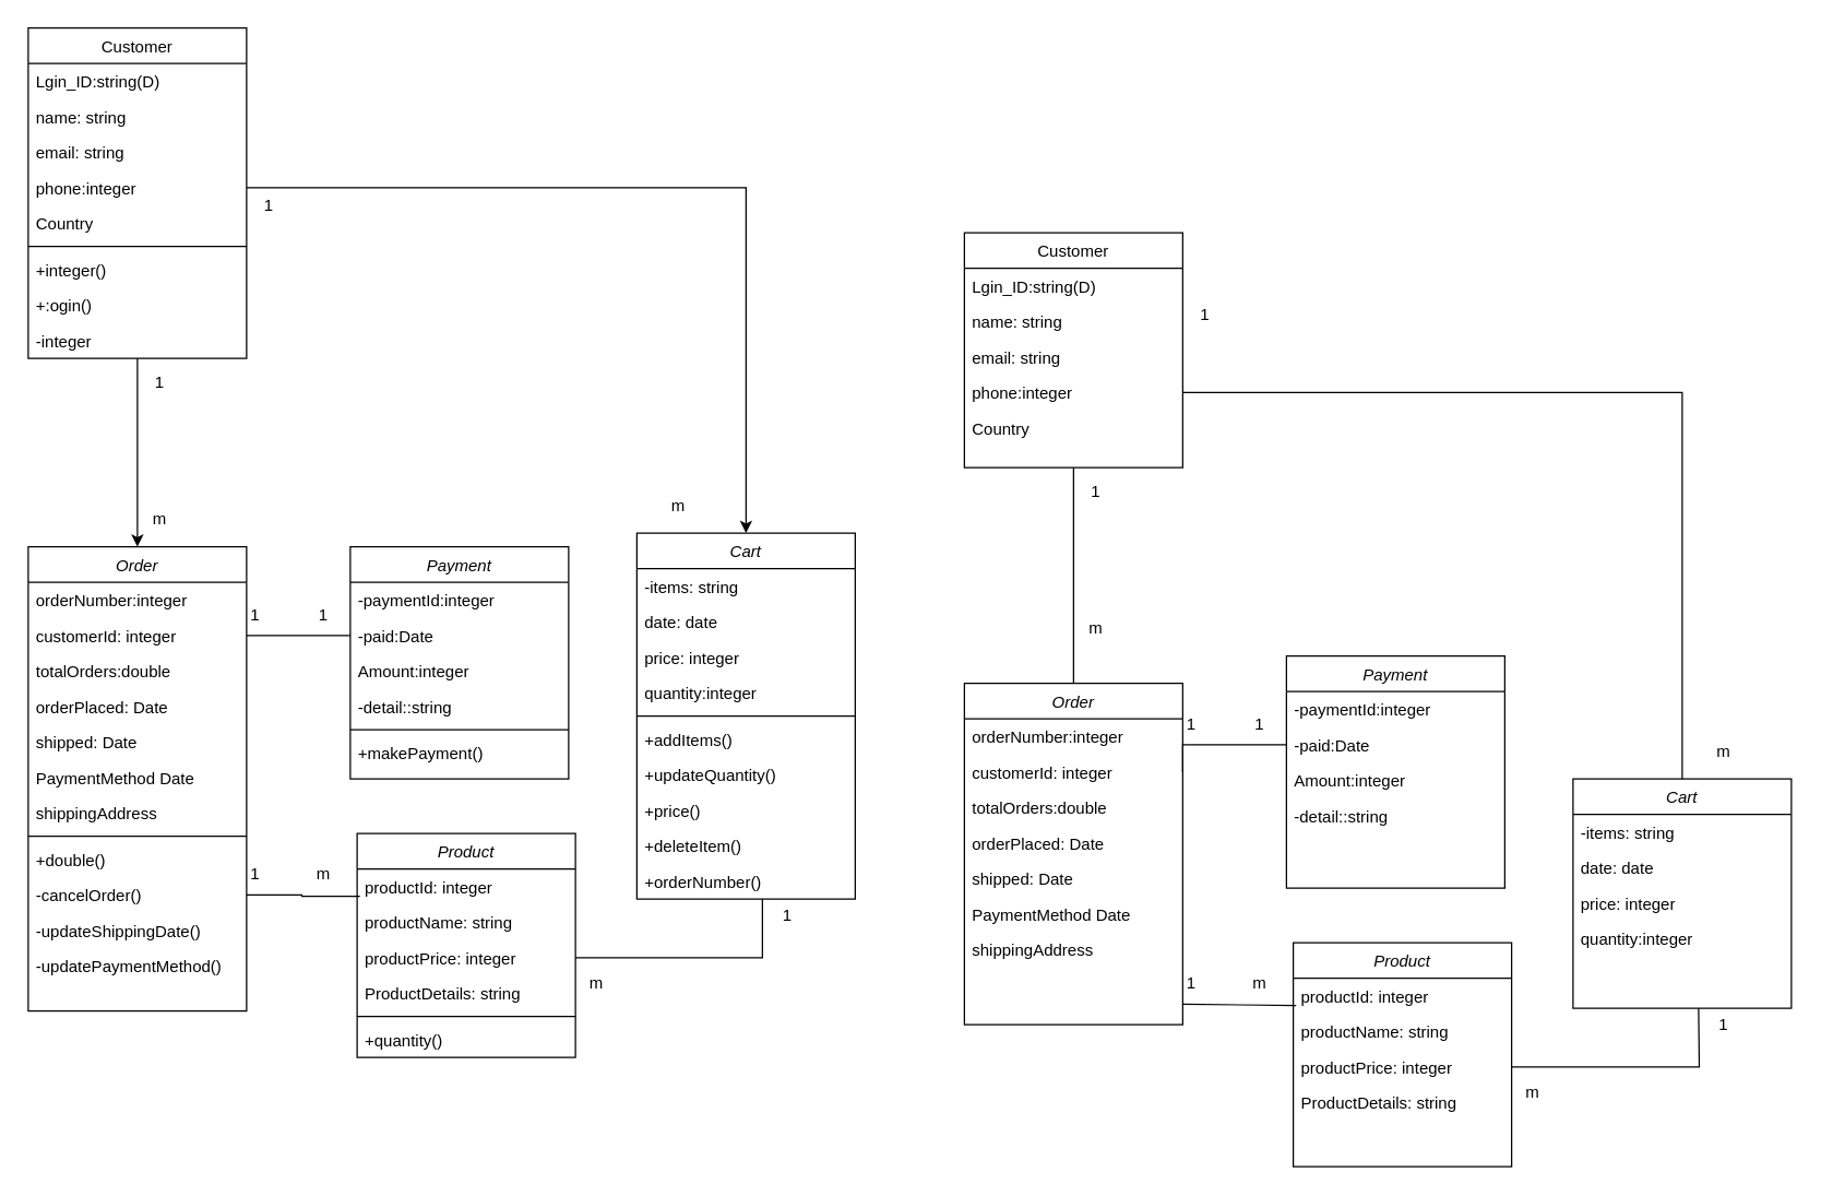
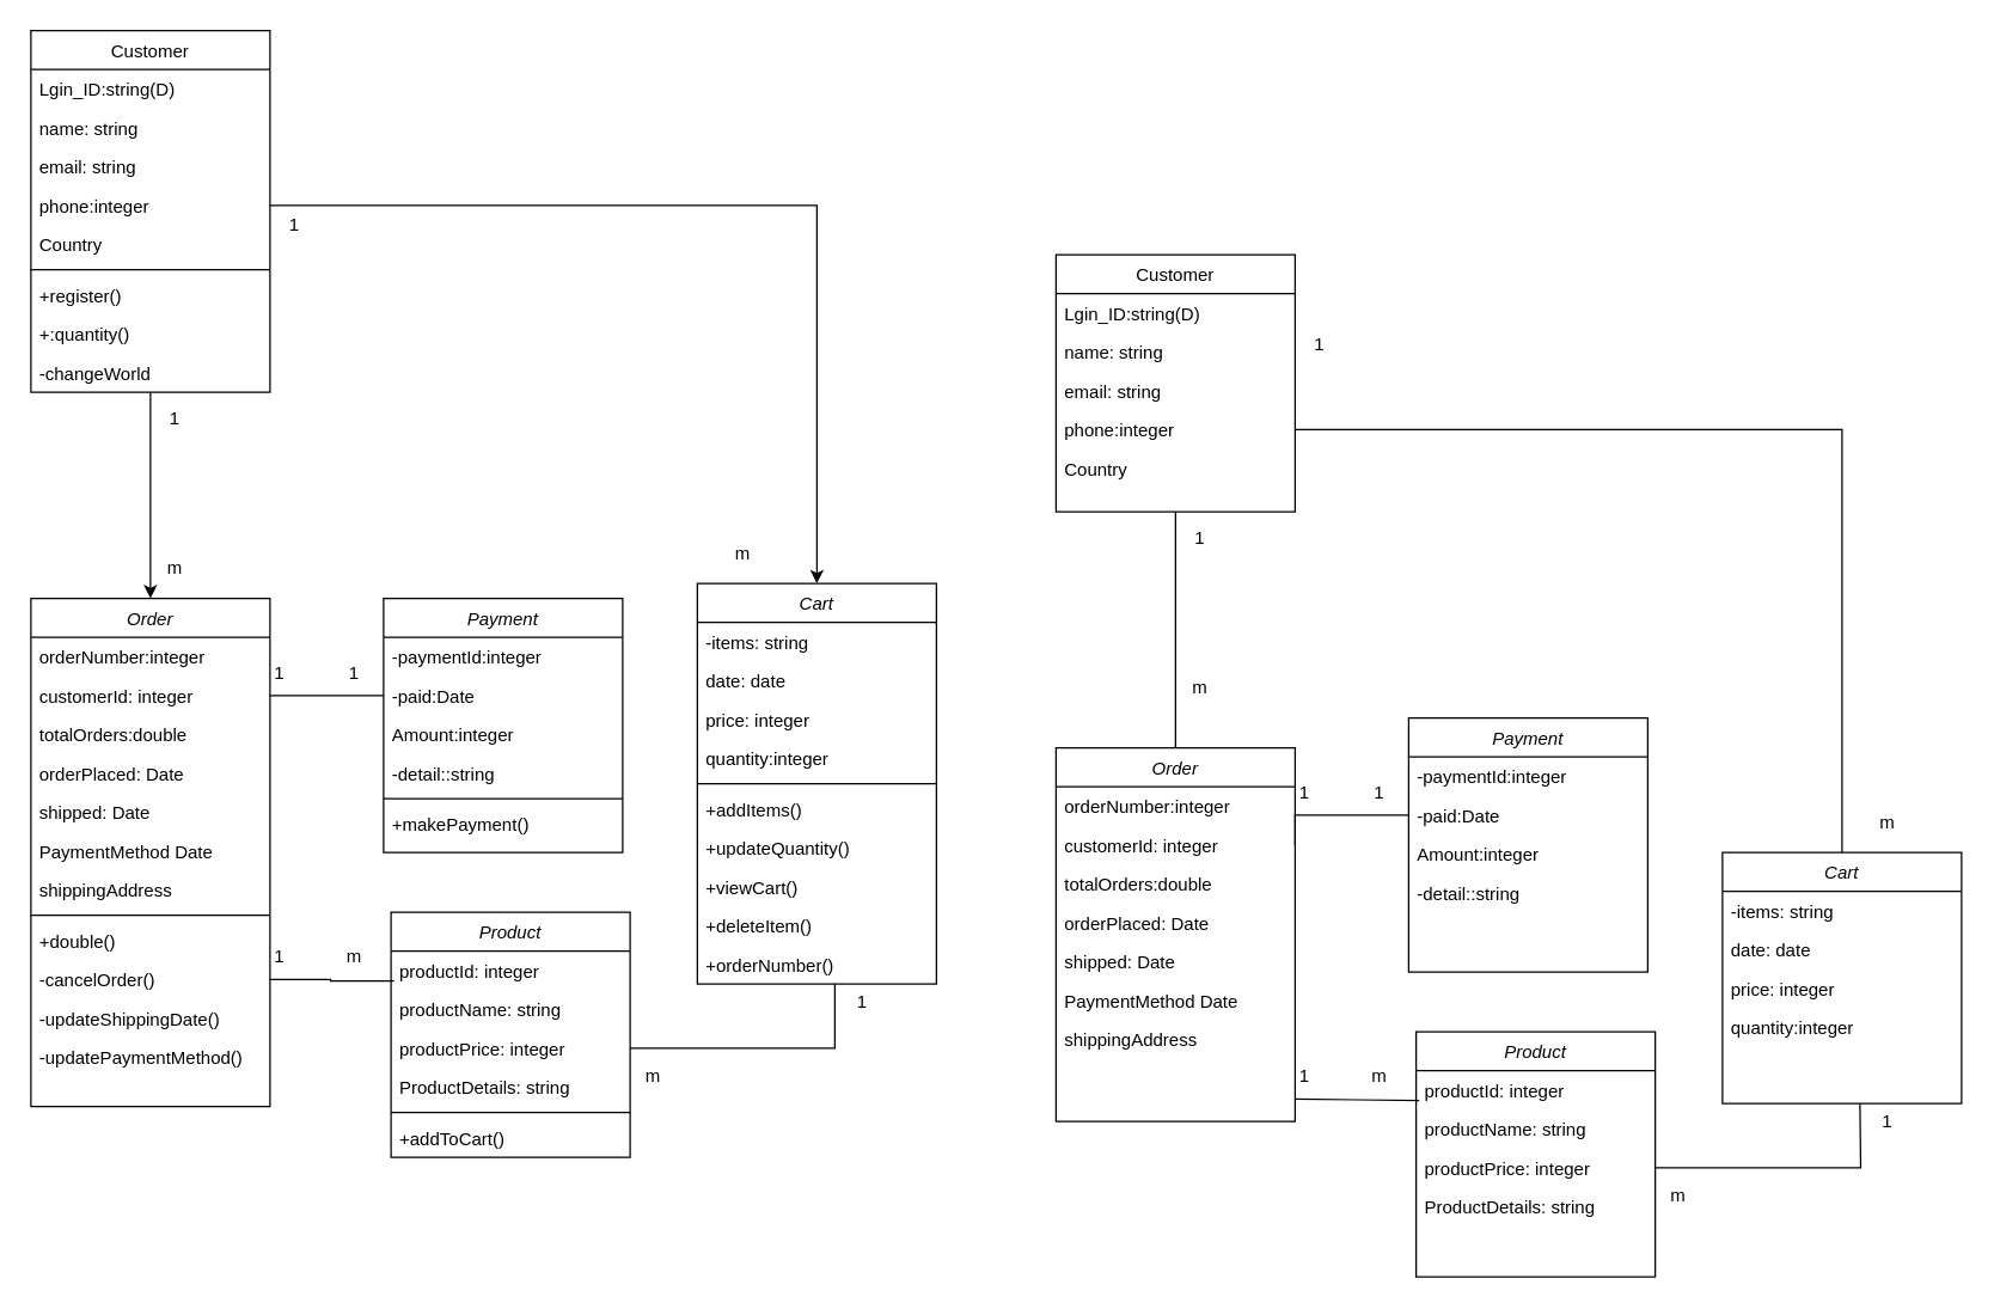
- <mxCell id="41" value="+integer()" style="text;align=left;verticalAlign=top;spacingLeft=4;spacingRight=4;overflow=hidden;rotatable=0;points=[[0,0.5],[1,0.5]];portConstraint=eastwest;" parent="34" vertex="1"><mxGeometry y="164" width="160" height="26" as="geometry" /></mxCell>
+ <mxCell id="41" value="+register()" style="text;align=left;verticalAlign=top;spacingLeft=4;spacingRight=4;overflow=hidden;rotatable=0;points=[[0,0.5],[1,0.5]];portConstraint=eastwest;" parent="34" vertex="1"><mxGeometry y="164" width="160" height="26" as="geometry" /></mxCell>
- <mxCell id="42" value="+:ogin()" style="text;align=left;verticalAlign=top;spacingLeft=4;spacingRight=4;overflow=hidden;rotatable=0;points=[[0,0.5],[1,0.5]];portConstraint=eastwest;" parent="34" vertex="1"><mxGeometry y="190" width="160" height="26" as="geometry" /></mxCell>
+ <mxCell id="42" value="+:quantity()" style="text;align=left;verticalAlign=top;spacingLeft=4;spacingRight=4;overflow=hidden;rotatable=0;points=[[0,0.5],[1,0.5]];portConstraint=eastwest;" parent="34" vertex="1"><mxGeometry y="190" width="160" height="26" as="geometry" /></mxCell>
- <mxCell id="43" value="-integer" style="text;align=left;verticalAlign=top;spacingLeft=4;spacingRight=4;overflow=hidden;rotatable=0;points=[[0,0.5],[1,0.5]];portConstraint=eastwest;" parent="34" vertex="1"><mxGeometry y="216" width="160" height="26" as="geometry" /></mxCell>
+ <mxCell id="43" value="-changeWorld" style="text;align=left;verticalAlign=top;spacingLeft=4;spacingRight=4;overflow=hidden;rotatable=0;points=[[0,0.5],[1,0.5]];portConstraint=eastwest;" parent="34" vertex="1"><mxGeometry y="216" width="160" height="26" as="geometry" /></mxCell>
- <mxCell id="30" value="+price()" style="text;align=left;verticalAlign=top;spacingLeft=4;spacingRight=4;overflow=hidden;rotatable=0;points=[[0,0.5],[1,0.5]];portConstraint=eastwest;" parent="22" vertex="1"><mxGeometry y="190" width="160" height="26" as="geometry" /></mxCell>
+ <mxCell id="30" value="+viewCart()" style="text;align=left;verticalAlign=top;spacingLeft=4;spacingRight=4;overflow=hidden;rotatable=0;points=[[0,0.5],[1,0.5]];portConstraint=eastwest;" parent="22" vertex="1"><mxGeometry y="190" width="160" height="26" as="geometry" /></mxCell>
- <mxCell id="58" value="+quantity()" style="text;align=left;verticalAlign=top;spacingLeft=4;spacingRight=4;overflow=hidden;rotatable=0;points=[[0,0.5],[1,0.5]];portConstraint=eastwest;rounded=0;shadow=0;html=0;" parent="52" vertex="1"><mxGeometry y="138" width="160" height="26" as="geometry" /></mxCell>
+ <mxCell id="58" value="+addToCart()" style="text;align=left;verticalAlign=top;spacingLeft=4;spacingRight=4;overflow=hidden;rotatable=0;points=[[0,0.5],[1,0.5]];portConstraint=eastwest;rounded=0;shadow=0;html=0;" parent="52" vertex="1"><mxGeometry y="138" width="160" height="26" as="geometry" /></mxCell>
